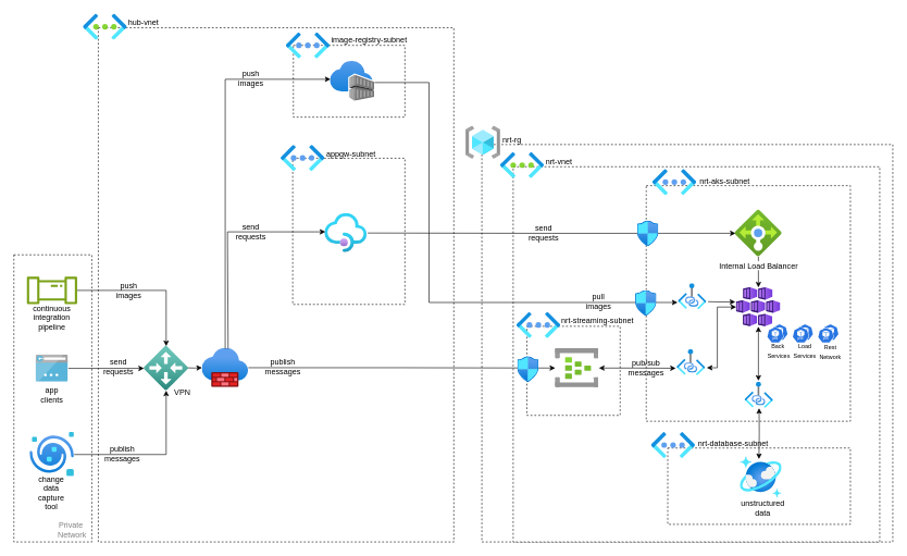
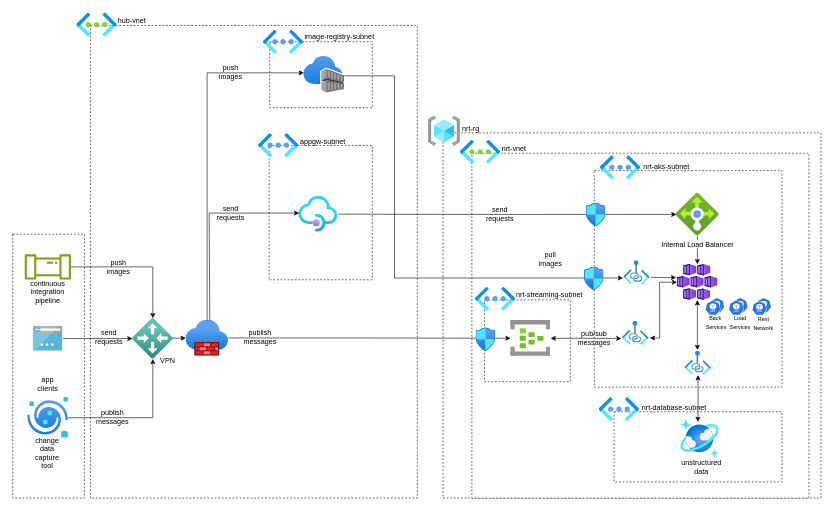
- <mxCell id="68" value="&lt;span style=&quot;background-color: transparent; color: light-dark(rgb(0, 0, 0), rgb(255, 255, 255));&quot;&gt;pull&lt;/span&gt;&lt;div&gt;&lt;span style=&quot;background-color: transparent; color: light-dark(rgb(0, 0, 0), rgb(255, 255, 255));&quot;&gt;images&lt;/span&gt;&lt;/div&gt;" style="text;strokeColor=none;align=center;fillColor=none;html=1;verticalAlign=middle;whiteSpace=wrap;rounded=0;" parent="1" vertex="1"><mxGeometry x="887" y="446" width="60" height="30" as="geometry" /></mxCell>
+ <mxCell id="68" value="&lt;span style=&quot;background-color: transparent; color: light-dark(rgb(0, 0, 0), rgb(255, 255, 255));&quot;&gt;pull&lt;/span&gt;&lt;div&gt;&lt;span style=&quot;background-color: transparent; color: light-dark(rgb(0, 0, 0), rgb(255, 255, 255));&quot;&gt;images&lt;/span&gt;&lt;/div&gt;" style="text;strokeColor=none;align=center;fillColor=none;html=1;verticalAlign=middle;whiteSpace=wrap;rounded=0;" parent="1" vertex="1"><mxGeometry x="887" y="416" width="60" height="30" as="geometry" /></mxCell>
- <mxCell id="55" value="app clients" style="text;strokeColor=none;align=center;fillColor=none;html=1;verticalAlign=middle;whiteSpace=wrap;rounded=0;" parent="1" vertex="1"><mxGeometry x="56.25" y="590" width="45.5" height="30" as="geometry" /></mxCell>
+ <mxCell id="55" value="app clients" style="text;strokeColor=none;align=center;fillColor=none;html=1;verticalAlign=middle;whiteSpace=wrap;rounded=0;" parent="1" vertex="1"><mxGeometry x="56.25" y="625" width="45.5" height="30" as="geometry" /></mxCell>
- <mxCell id="84" value="&lt;font style=&quot;color: rgb(128, 128, 128);&quot;&gt;Private&amp;nbsp;&lt;/font&gt;&lt;div&gt;&lt;font style=&quot;color: rgb(128, 128, 128);&quot;&gt;Network&lt;/font&gt;&lt;/div&gt;" style="text;strokeColor=none;align=center;fillColor=none;html=1;verticalAlign=middle;whiteSpace=wrap;rounded=0;" parent="1" vertex="1"><mxGeometry x="80" y="797" width="60" height="30" as="geometry" /></mxCell>
